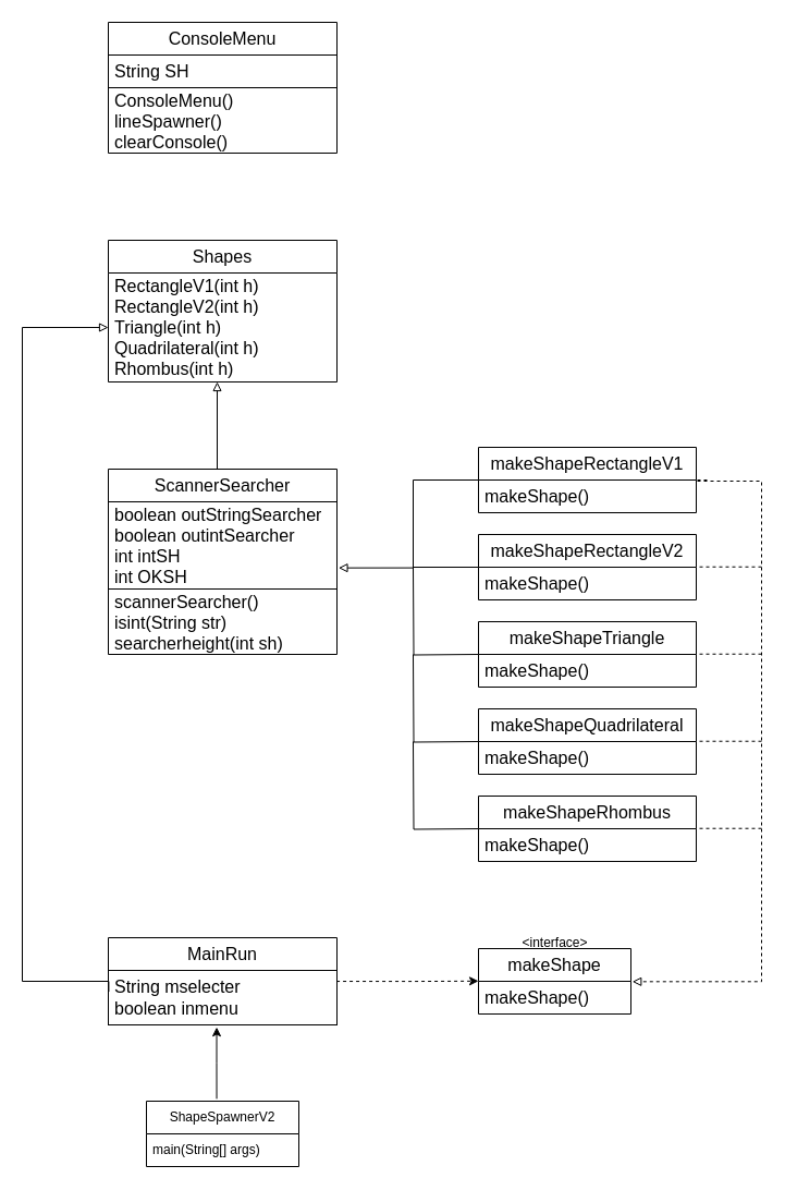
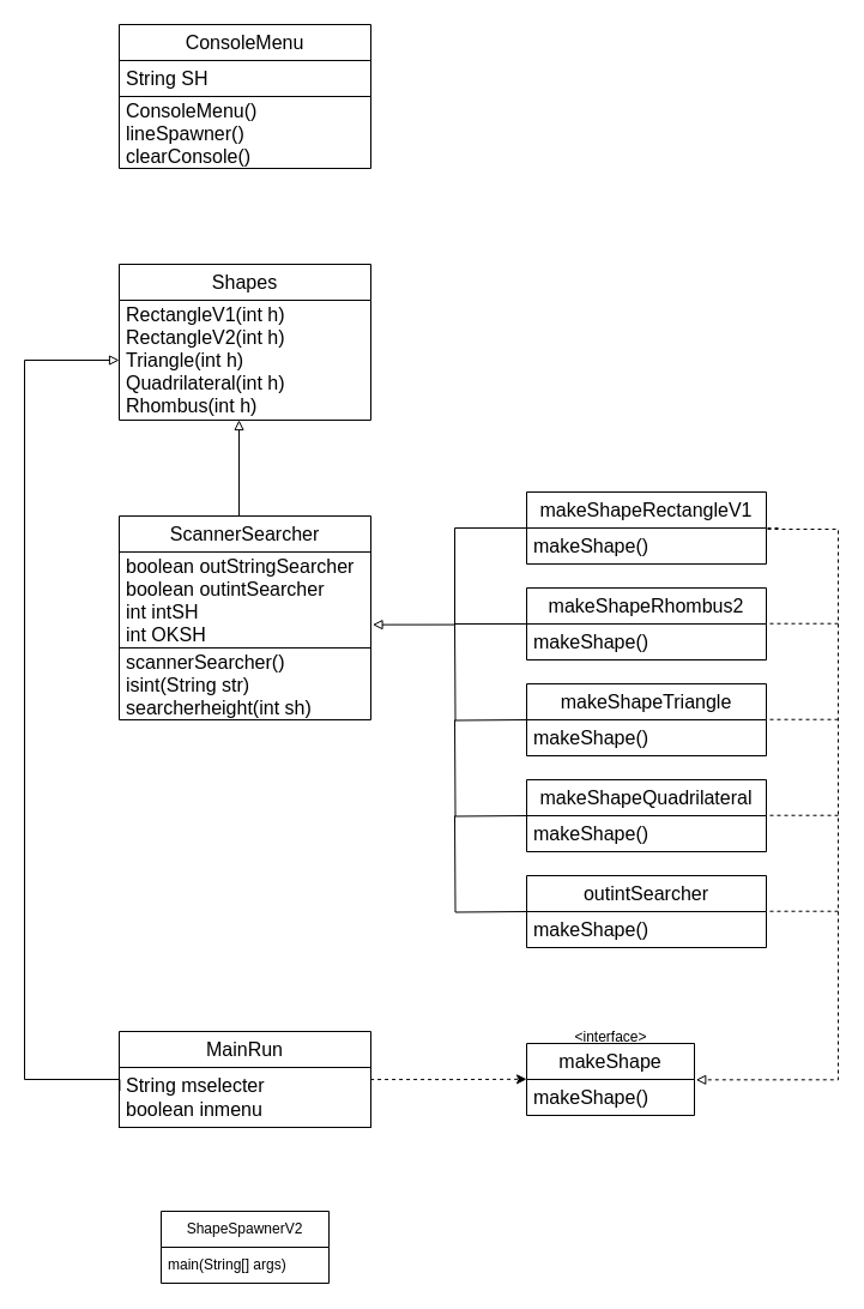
- <mxCell id="17" value="makeShapeRectangleV2" style="swimlane;fontStyle=0;childLayout=stackLayout;horizontal=1;startSize=30;horizontalStack=0;resizeParent=1;resizeParentMax=0;resizeLast=0;collapsible=1;marginBottom=0;whiteSpace=wrap;fontSize=16;" parent="1" vertex="1"><mxGeometry x="439" y="490" width="200" height="60" as="geometry" /></mxCell>
+ <mxCell id="17" value="makeShapeRhombus2" style="swimlane;fontStyle=0;childLayout=stackLayout;horizontal=1;startSize=30;horizontalStack=0;resizeParent=1;resizeParentMax=0;resizeLast=0;collapsible=1;marginBottom=0;whiteSpace=wrap;fontSize=16;" parent="1" vertex="1"><mxGeometry x="439" y="490" width="200" height="60" as="geometry" /></mxCell>
- <mxCell id="23" value="makeShapeRhombus" style="swimlane;fontStyle=0;childLayout=stackLayout;horizontal=1;startSize=30;horizontalStack=0;resizeParent=1;resizeParentMax=0;resizeLast=0;collapsible=1;marginBottom=0;whiteSpace=wrap;fontSize=16;" parent="1" vertex="1"><mxGeometry x="439" y="730" width="200" height="60" as="geometry" /></mxCell>
+ <mxCell id="23" value="outintSearcher" style="swimlane;fontStyle=0;childLayout=stackLayout;horizontal=1;startSize=30;horizontalStack=0;resizeParent=1;resizeParentMax=0;resizeLast=0;collapsible=1;marginBottom=0;whiteSpace=wrap;fontSize=16;" parent="1" vertex="1"><mxGeometry x="439" y="730" width="200" height="60" as="geometry" /></mxCell>
- <mxCell id="40" value="" style="edgeStyle=orthogonalEdgeStyle;rounded=0;orthogonalLoop=1;jettySize=auto;html=1;exitX=0.461;exitY=-0.036;exitDx=0;exitDy=0;endArrow=classic;endFill=1;strokeWidth=1;exitPerimeter=0;entryX=0.474;entryY=1.042;entryDx=0;entryDy=0;entryPerimeter=0;" parent="1" source="38" target="11" edge="1"><mxGeometry relative="1" as="geometry"><mxPoint x="199" y="990.21" as="sourcePoint" /><mxPoint x="199" y="950" as="targetPoint" /><Array as="points"><mxPoint x="199" y="975" /><mxPoint x="199" y="975" /><mxPoint x="199" y="942" /></Array></mxGeometry></mxCell>
